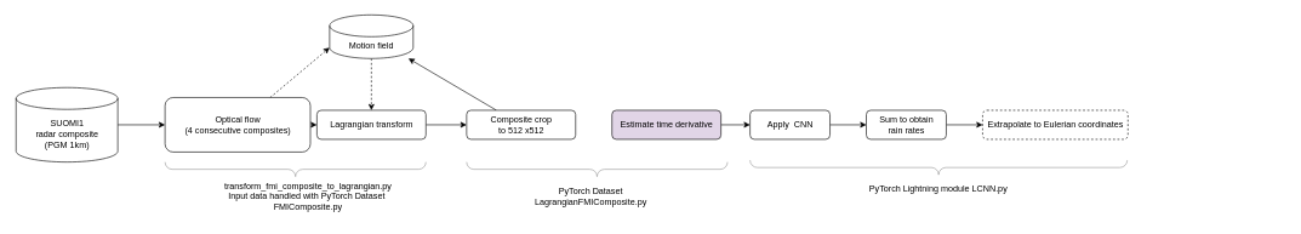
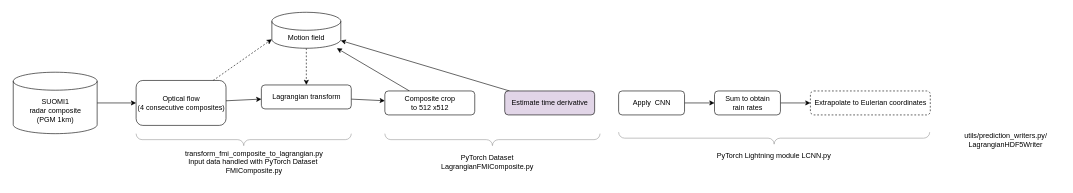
- <mxCell id="4" value="&lt;div style=&quot;&quot;&gt;&lt;span style=&quot;background-color: initial; font-size: 12px;&quot;&gt;Optical flow &lt;br&gt;(4 consecutive composites)&lt;/span&gt;&lt;br&gt;&lt;/div&gt;" style="rounded=1;whiteSpace=wrap;html=1;fontSize=8;fontColor=#000000;align=center;" parent="1" vertex="1"><mxGeometry x="225.5" y="133.75" width="200" height="75" as="geometry" /></mxCell>
+ <mxCell id="4" value="&lt;div style=&quot;&quot;&gt;&lt;span style=&quot;background-color: initial; font-size: 12px;&quot;&gt;Optical flow &lt;br&gt;(4 consecutive composites)&lt;/span&gt;&lt;br&gt;&lt;/div&gt;" style="rounded=1;whiteSpace=wrap;html=1;fontSize=8;fontColor=#000000;align=center;" parent="1" vertex="1"><mxGeometry x="225.5" y="133.75" width="150" height="75" as="geometry" /></mxCell>
- <mxCell id="8" value="&lt;div style=&quot;&quot;&gt;&lt;span style=&quot;background-color: initial; font-size: 12px;&quot;&gt;Lagrangian transform&lt;/span&gt;&lt;br&gt;&lt;/div&gt;" style="rounded=1;whiteSpace=wrap;html=1;fontSize=8;fontColor=#000000;align=center;" parent="1" vertex="1"><mxGeometry x="434.5" y="151.25" width="150" height="40" as="geometry" /></mxCell>
+ <mxCell id="8" value="&lt;div style=&quot;&quot;&gt;&lt;span style=&quot;background-color: initial; font-size: 12px;&quot;&gt;Lagrangian transform&lt;/span&gt;&lt;br&gt;&lt;/div&gt;" style="rounded=1;whiteSpace=wrap;html=1;fontSize=8;fontColor=#000000;align=center;" parent="1" vertex="1"><mxGeometry x="434.5" y="141.25" width="150" height="40" as="geometry" /></mxCell>
- <mxCell id="11" value="" style="edgeStyle=none;html=1;endArrow=classic;endFill=1;startSize=6;endSize=6;" edge="1" parent="1" source="12" target="14"><mxGeometry relative="1" as="geometry" /></mxCell>
+ <mxCell id="11" value="" style="edgeStyle=none;html=1;endArrow=classic;endFill=1;startSize=6;endSize=6;" edge="1" parent="1" source="12" target="26"><mxGeometry relative="1" as="geometry" /></mxCell>
+ <mxCell id="24" value="utils/prediction_writers.py/&lt;br&gt;LagrangianHDF5Writer" style="text;html=1;align=center;verticalAlign=middle;resizable=0;points=[];autosize=1;strokeColor=none;fillColor=none;fontSize=12;fontColor=#000000;" parent="1" vertex="1"><mxGeometry x="1585.5" y="212.5" width="180" height="40" as="geometry" /></mxCell>
